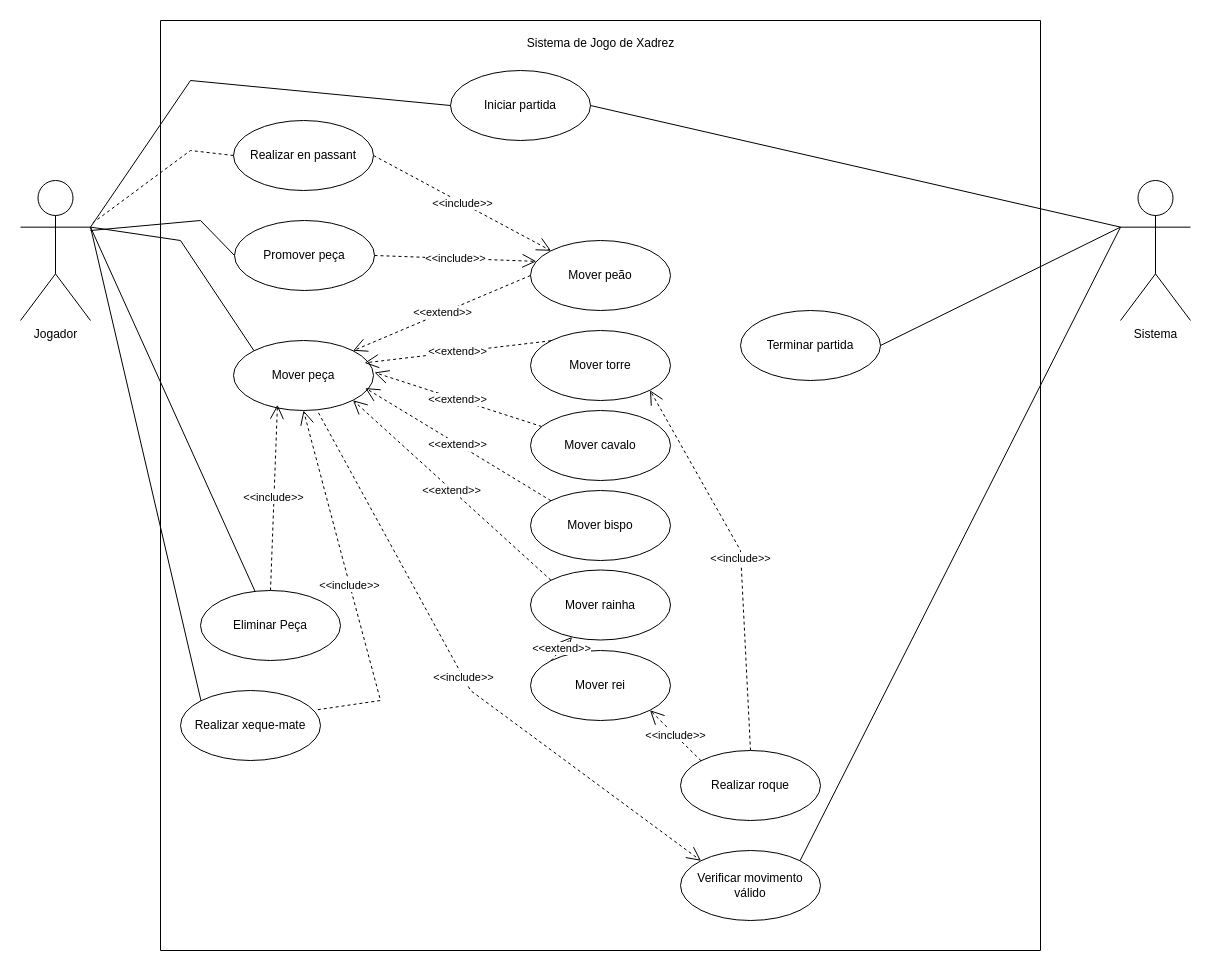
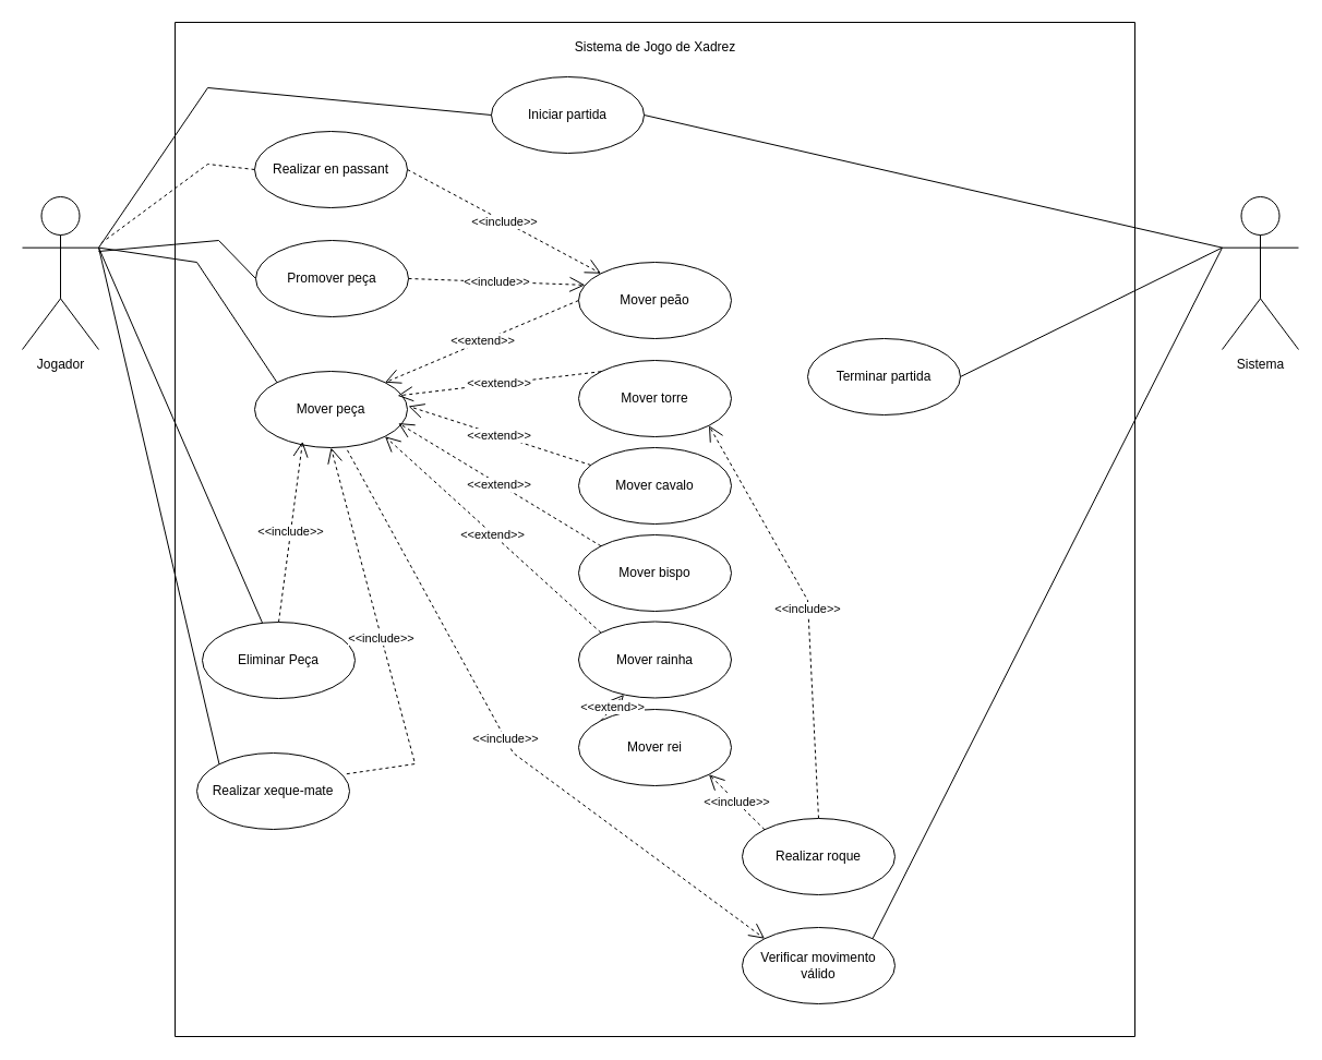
- <mxCell id="11" value="Eliminar Peça" style="ellipse;whiteSpace=wrap;html=1;" parent="2" vertex="1"><mxGeometry x="40" y="570" width="140" height="70" as="geometry" /></mxCell>
+ <mxCell id="11" value="Eliminar Peça" style="ellipse;whiteSpace=wrap;html=1;" parent="2" vertex="1"><mxGeometry x="25" y="550" width="140" height="70" as="geometry" /></mxCell>
